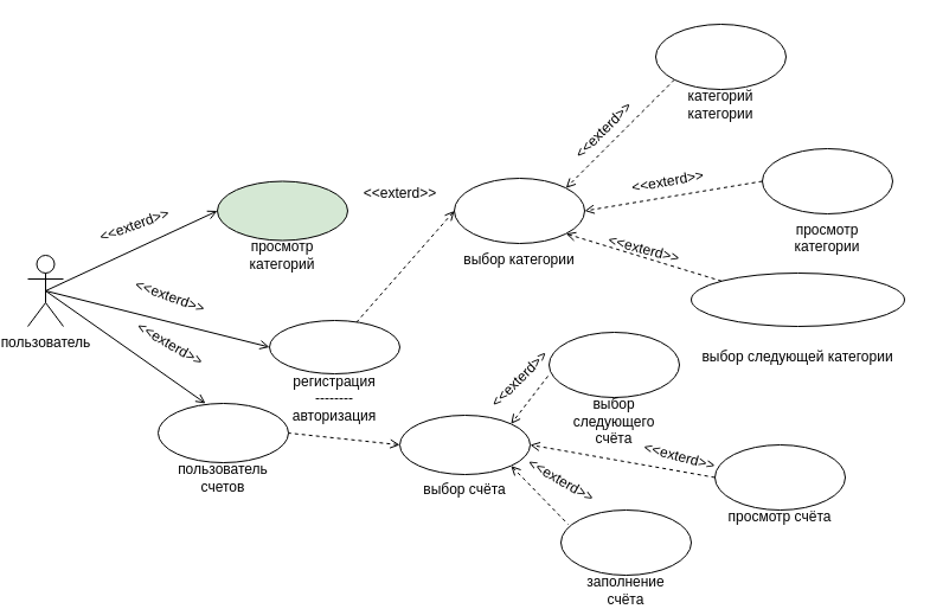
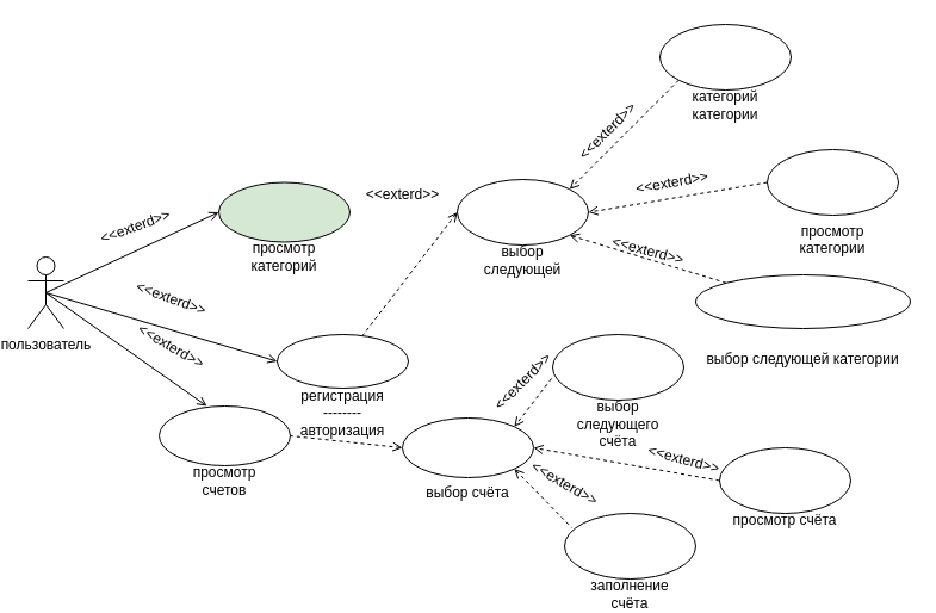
- <mxCell id="4" value="&lt;br&gt;выбор категории" style="ellipse;whiteSpace=wrap;html=1;spacingTop=67;spacing=9;" parent="1" vertex="1"><mxGeometry x="380" y="150" width="110" height="55" as="geometry" /></mxCell>
+ <mxCell id="4" value="&lt;br&gt;выбор следующей" style="ellipse;whiteSpace=wrap;html=1;spacingTop=67;spacing=9;" parent="1" vertex="1"><mxGeometry x="380" y="150" width="110" height="55" as="geometry" /></mxCell>
- <mxCell id="2" value="&lt;div&gt;регистрация&lt;/div&gt;&lt;div&gt;--------&lt;/div&gt;&lt;div&gt;авторизация&lt;/div&gt;" style="ellipse;whiteSpace=wrap;html=1;spacing=26;spacingTop=87;" parent="1" vertex="1"><mxGeometry x="224" y="270" width="110" height="45" as="geometry" /></mxCell>
+ <mxCell id="2" value="&lt;div&gt;регистрация&lt;/div&gt;&lt;div&gt;--------&lt;/div&gt;&lt;div&gt;авторизация&lt;/div&gt;" style="ellipse;whiteSpace=wrap;html=1;spacing=26;spacingTop=87;" parent="1" vertex="1"><mxGeometry x="229" y="280" width="110" height="45" as="geometry" /></mxCell>
- <mxCell id="22" value="пользователь счетов" style="ellipse;whiteSpace=wrap;html=1;spacingTop=75;spacing=17;" parent="1" vertex="1"><mxGeometry x="130" y="340" width="110" height="50" as="geometry" /></mxCell>
+ <mxCell id="22" value="просмотр счетов" style="ellipse;whiteSpace=wrap;html=1;spacingTop=75;spacing=17;" parent="1" vertex="1"><mxGeometry x="130" y="340" width="110" height="50" as="geometry" /></mxCell>
